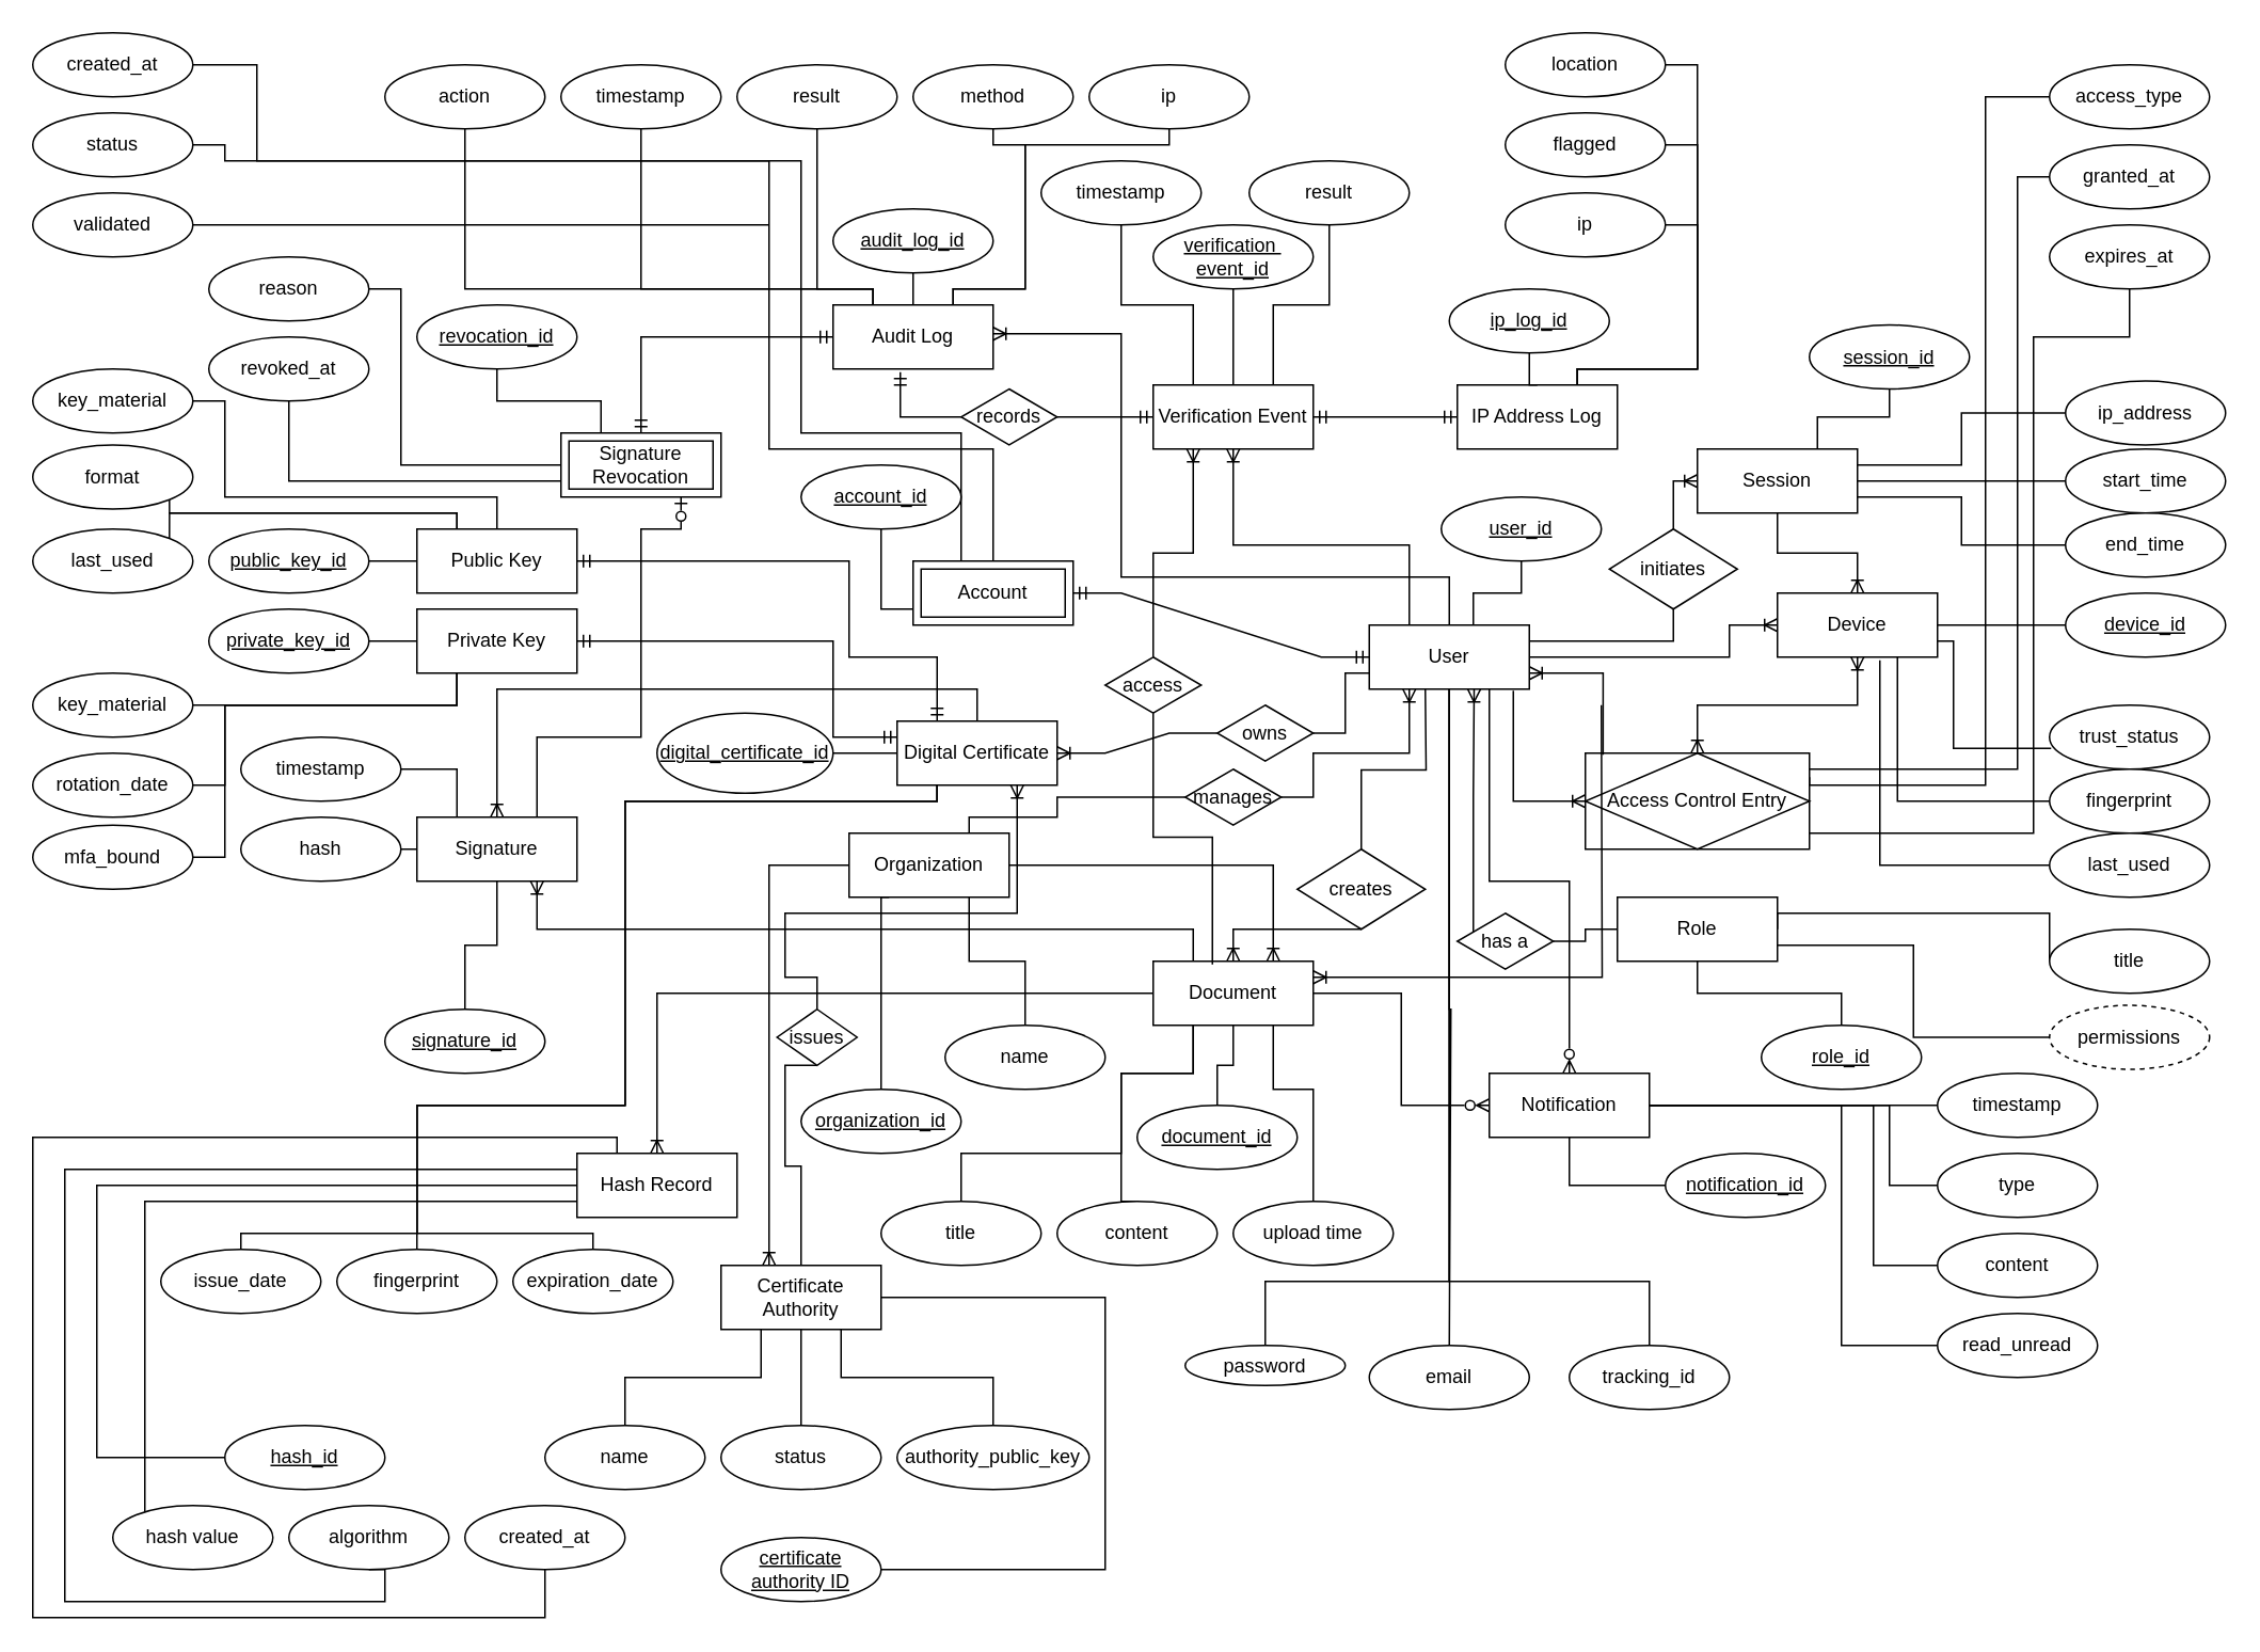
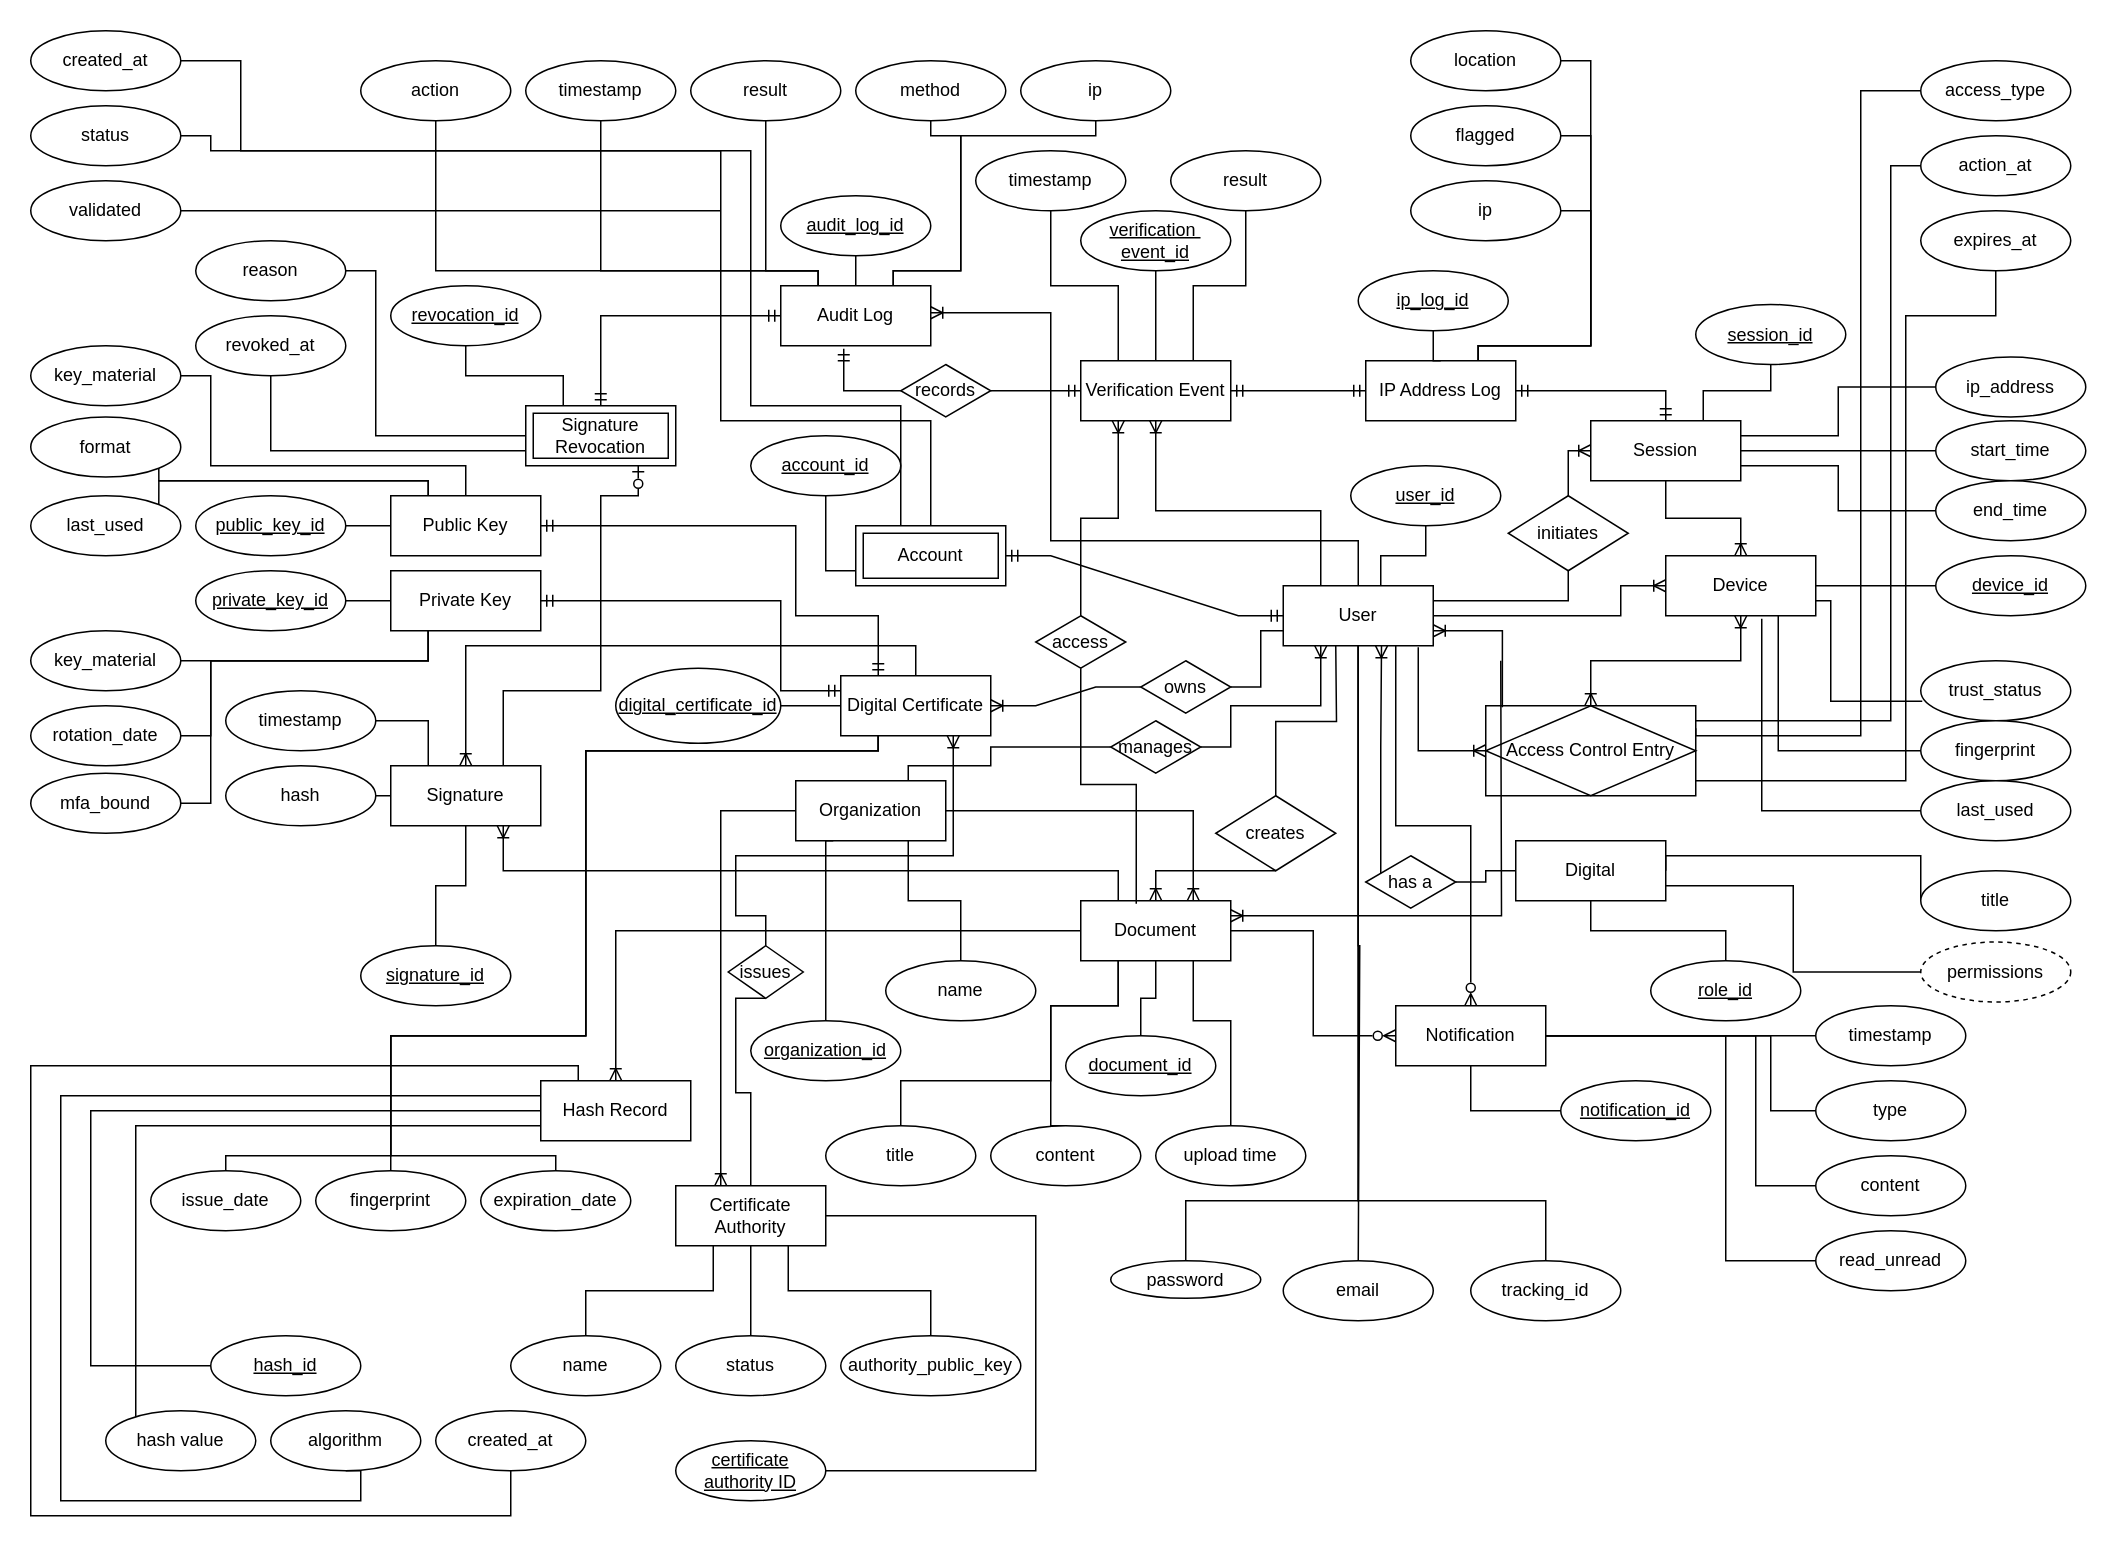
- <mxCell id="197" value="granted_at" style="ellipse;whiteSpace=wrap;html=1;align=center;" vertex="1" parent="1"><mxGeometry x="1280" y="90" width="100" height="40" as="geometry" /></mxCell>
+ <mxCell id="197" value="action_at" style="ellipse;whiteSpace=wrap;html=1;align=center;" vertex="1" parent="1"><mxGeometry x="1280" y="90" width="100" height="40" as="geometry" /></mxCell>
+ <mxCell id="90" style="edgeStyle=orthogonalEdgeStyle;rounded=0;orthogonalLoop=1;jettySize=auto;html=1;entryX=0.5;entryY=0;entryDx=0;entryDy=0;endArrow=ERmandOne;endFill=0;startArrow=ERmandOne;startFill=0;" edge="1" parent="1" source="94" target="28"><mxGeometry relative="1" as="geometry" /></mxCell>
- <mxCell id="68" value="Role" style="whiteSpace=wrap;html=1;align=center;" vertex="1" parent="1"><mxGeometry x="1010" y="560" width="100" height="40" as="geometry" /></mxCell>
+ <mxCell id="68" value="Digital" style="whiteSpace=wrap;html=1;align=center;" vertex="1" parent="1"><mxGeometry x="1010" y="560" width="100" height="40" as="geometry" /></mxCell>
